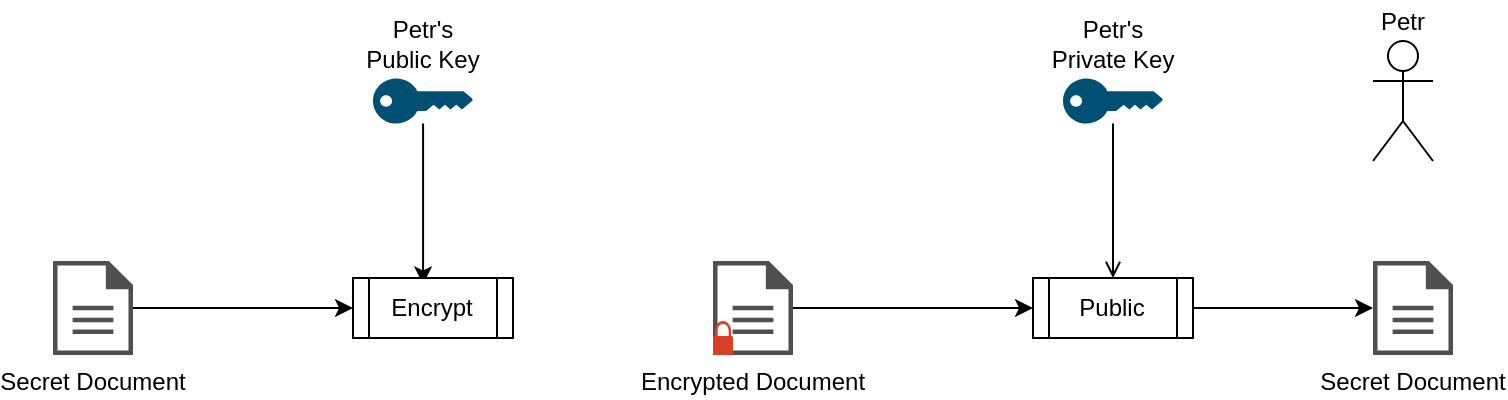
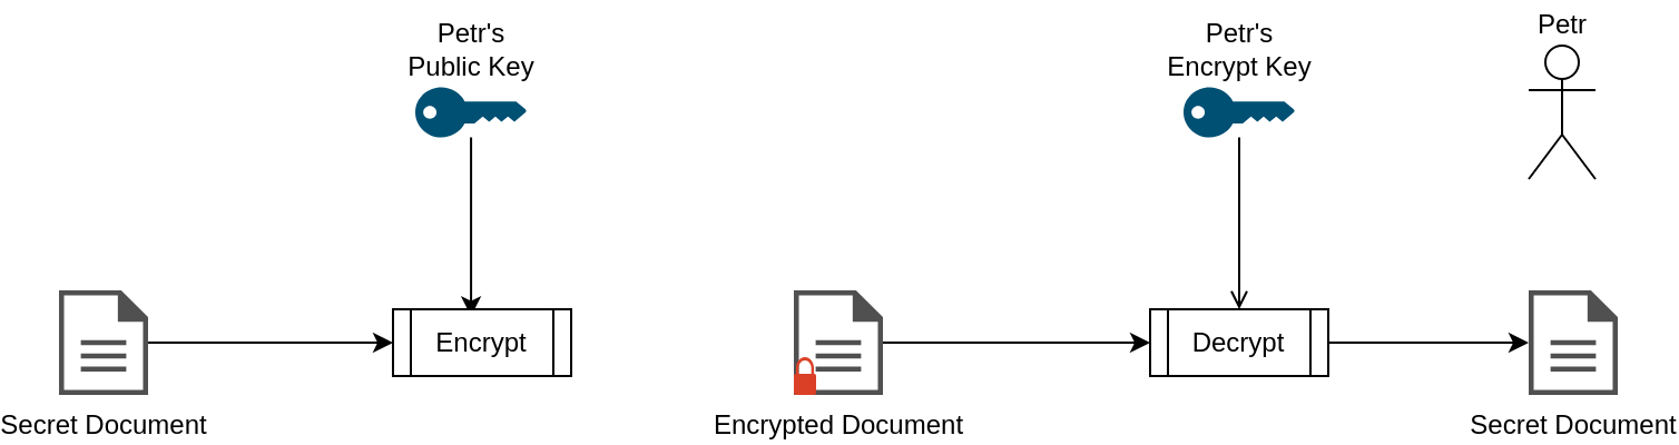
- <mxCell id="5" value="Petr's &lt;br&gt;Private Key" style="points=[[0,0.5,0],[0.24,0,0],[0.5,0.28,0],[0.995,0.475,0],[0.5,0.72,0],[0.24,1,0]];verticalLabelPosition=top;html=1;verticalAlign=bottom;aspect=fixed;align=center;pointerEvents=1;shape=mxgraph.cisco19.key;fillColor=#005073;strokeColor=none;labelPosition=center;" vertex="1" parent="1"><mxGeometry x="525" y="38.75" width="50" height="22.5" as="geometry" /></mxCell>
+ <mxCell id="5" value="Petr's &lt;br&gt;Encrypt Key" style="points=[[0,0.5,0],[0.24,0,0],[0.5,0.28,0],[0.995,0.475,0],[0.5,0.72,0],[0.24,1,0]];verticalLabelPosition=top;html=1;verticalAlign=bottom;aspect=fixed;align=center;pointerEvents=1;shape=mxgraph.cisco19.key;fillColor=#005073;strokeColor=none;labelPosition=center;" vertex="1" parent="1"><mxGeometry x="525" y="38.75" width="50" height="22.5" as="geometry" /></mxCell>
- <mxCell id="14" value="Public" style="shape=process;whiteSpace=wrap;html=1;backgroundOutline=1;" vertex="1" parent="1"><mxGeometry x="510" y="138.5" width="80" height="30" as="geometry" /></mxCell>
+ <mxCell id="14" value="Decrypt" style="shape=process;whiteSpace=wrap;html=1;backgroundOutline=1;" vertex="1" parent="1"><mxGeometry x="510" y="138.5" width="80" height="30" as="geometry" /></mxCell>
